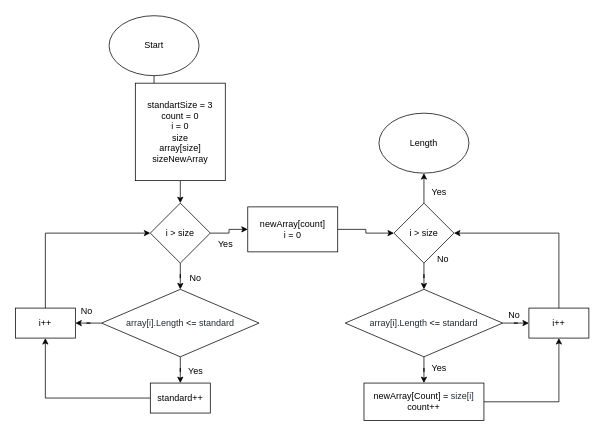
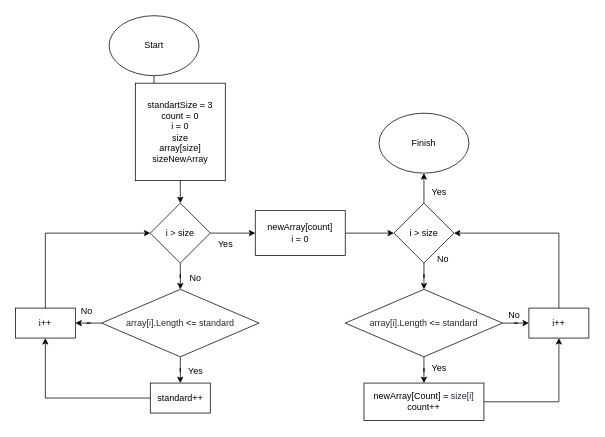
- <mxCell id="4" value="Length" style="ellipse;whiteSpace=wrap;html=1;fontFamily=Helvetica;" vertex="1" parent="1"><mxGeometry x="505" y="150" width="120" height="80" as="geometry" /></mxCell>
+ <mxCell id="4" value="Finish" style="ellipse;whiteSpace=wrap;html=1;fontFamily=Helvetica;" vertex="1" parent="1"><mxGeometry x="505" y="150" width="120" height="80" as="geometry" /></mxCell>
- <mxCell id="6" value="newArray[count]&lt;br&gt;i = 0" style="rounded=0;whiteSpace=wrap;html=1;fontFamily=Helvetica;" vertex="1" parent="1"><mxGeometry x="330" y="275" width="120" height="60" as="geometry" /></mxCell>
+ <mxCell id="6" value="newArray[count]&lt;br&gt;i = 0" style="rounded=0;whiteSpace=wrap;html=1;fontFamily=Helvetica;" vertex="1" parent="1"><mxGeometry x="340" y="280" width="120" height="60" as="geometry" /></mxCell>
